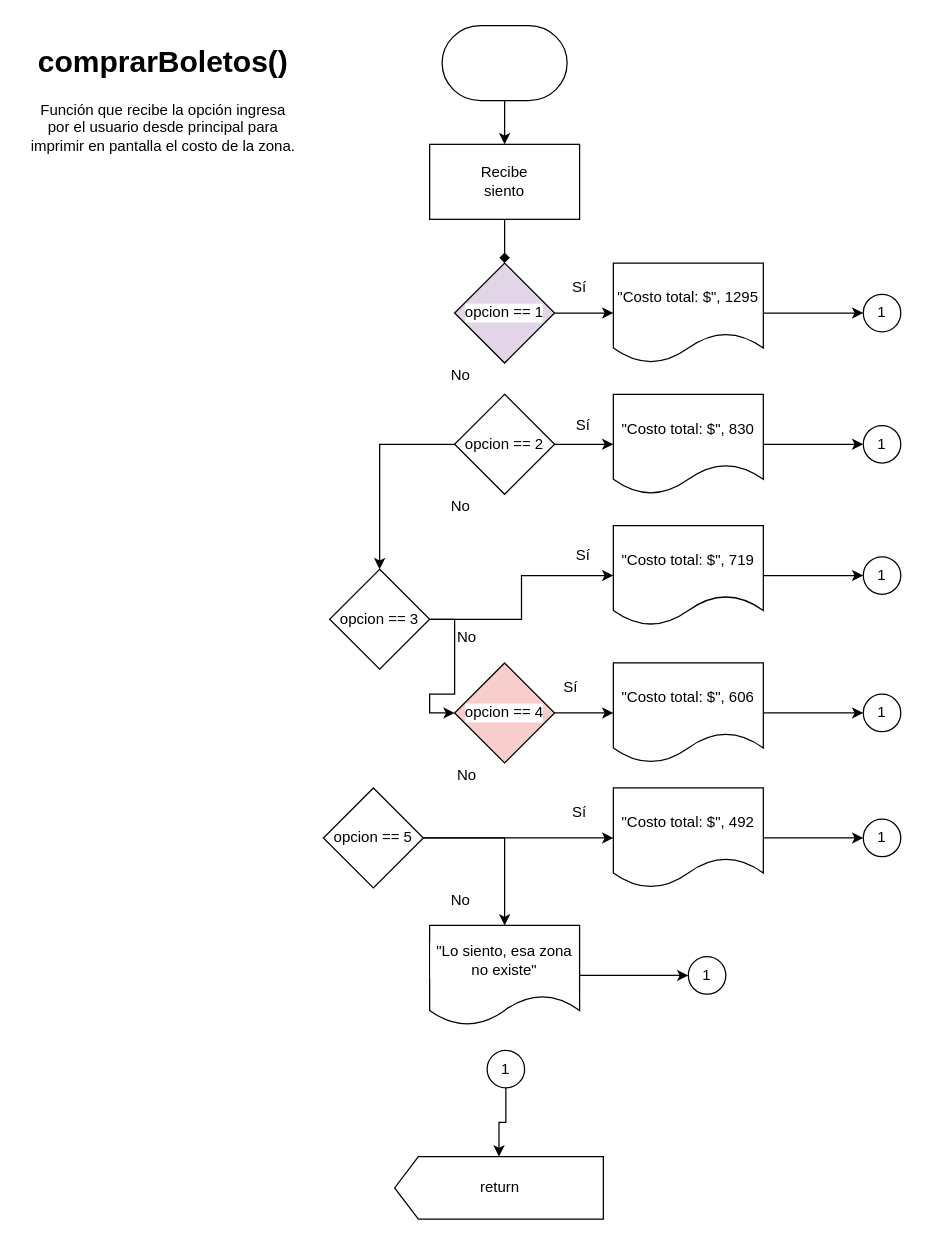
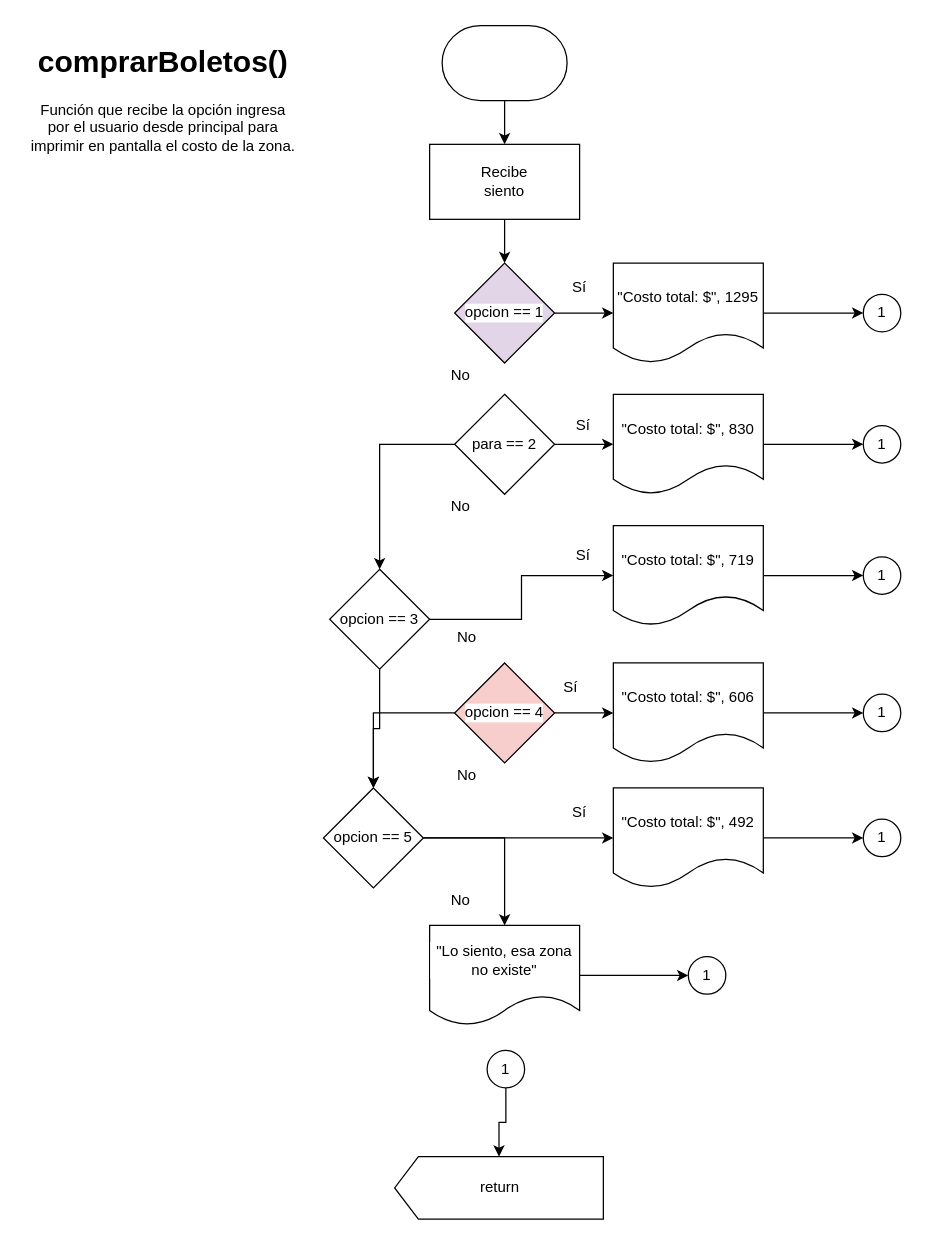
- <mxCell id="6" value="" style="edgeStyle=orthogonalEdgeStyle;rounded=0;orthogonalLoop=1;jettySize=auto;html=1;endArrow=diamond;" parent="1" source="7" target="9" edge="1"><mxGeometry relative="1" as="geometry" /></mxCell>
+ <mxCell id="6" value="" style="edgeStyle=orthogonalEdgeStyle;rounded=0;orthogonalLoop=1;jettySize=auto;html=1;" parent="1" source="7" target="9" edge="1"><mxGeometry relative="1" as="geometry" /></mxCell>
- <mxCell id="12" value="opcion == 2" style="rhombus;whiteSpace=wrap;html=1;labelBackgroundColor=#ffffff;align=center;" parent="1" vertex="1"><mxGeometry x="363" y="315" width="80" height="80" as="geometry" /></mxCell>
+ <mxCell id="12" value="para == 2" style="rhombus;whiteSpace=wrap;html=1;labelBackgroundColor=#ffffff;align=center;" parent="1" vertex="1"><mxGeometry x="363" y="315" width="80" height="80" as="geometry" /></mxCell>
- <mxCell id="13" value="" style="edgeStyle=orthogonalEdgeStyle;rounded=0;orthogonalLoop=1;jettySize=auto;html=1;" parent="1" source="15" target="18" edge="1"><mxGeometry relative="1" as="geometry" /></mxCell>
+ <mxCell id="13" value="" style="edgeStyle=orthogonalEdgeStyle;rounded=0;orthogonalLoop=1;jettySize=auto;html=1;" parent="1" source="15" target="21" edge="1"><mxGeometry relative="1" as="geometry" /></mxCell>
+ <mxCell id="16" value="" style="edgeStyle=orthogonalEdgeStyle;rounded=0;orthogonalLoop=1;jettySize=auto;html=1;" parent="1" source="18" target="21" edge="1"><mxGeometry relative="1" as="geometry" /></mxCell>
